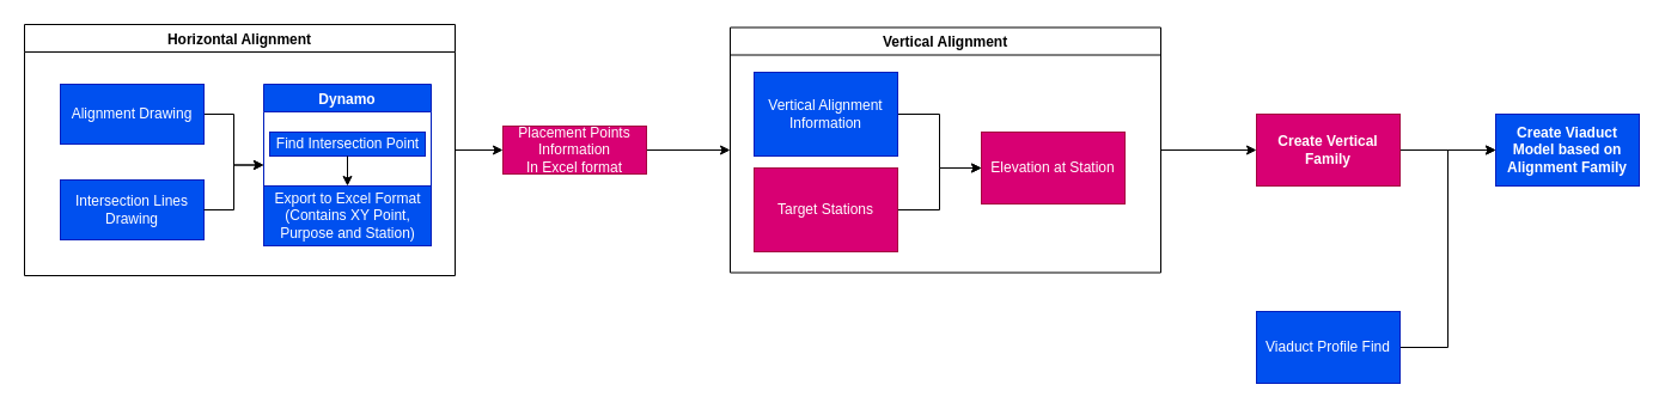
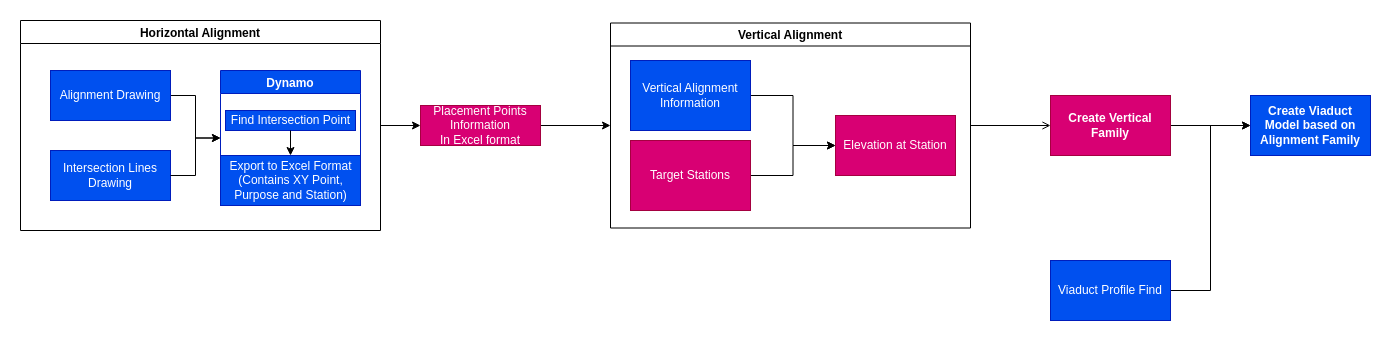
- <mxCell id="14" value="" style="edgeStyle=orthogonalEdgeStyle;rounded=0;orthogonalLoop=1;jettySize=auto;html=1;" edge="1" parent="1" source="15" target="22"><mxGeometry relative="1" as="geometry" /></mxCell>
+ <mxCell id="14" value="" style="edgeStyle=orthogonalEdgeStyle;rounded=0;orthogonalLoop=1;jettySize=auto;html=1;endArrow=open;" edge="1" parent="1" source="15" target="22"><mxGeometry relative="1" as="geometry" /></mxCell>
- <mxCell id="20" value="Elevation at Station" style="whiteSpace=wrap;html=1;rounded=0;fillColor=#d80073;fontColor=#ffffff;strokeColor=#A50040;" vertex="1" parent="15"><mxGeometry x="210" y="87.5" width="120" height="60" as="geometry" /></mxCell>
+ <mxCell id="20" value="Elevation at Station" style="whiteSpace=wrap;html=1;rounded=0;fillColor=#d80073;fontColor=#ffffff;strokeColor=#A50040;" vertex="1" parent="15"><mxGeometry x="225" y="92.5" width="120" height="60" as="geometry" /></mxCell>
